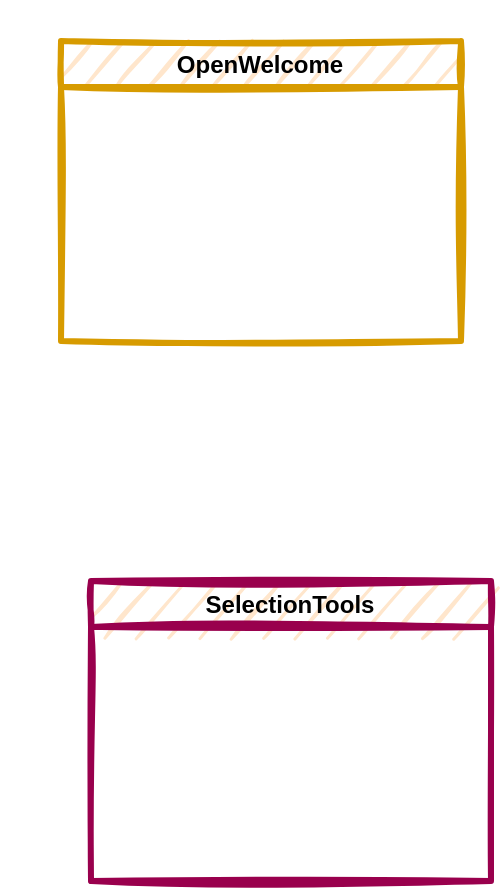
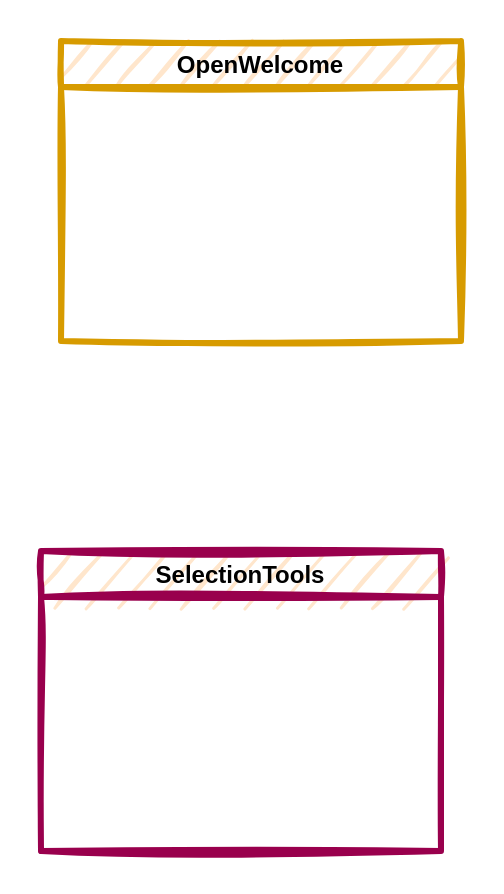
- <mxCell id="2" value="SelectionTools" style="swimlane;startSize=23;strokeWidth=3;sketch=1;fillColor=#ffe6cc;strokeColor=#99004D;" vertex="1" parent="1"><mxGeometry x="45" y="290" width="200" height="150" as="geometry" /></mxCell>
+ <mxCell id="2" value="SelectionTools" style="swimlane;startSize=23;strokeWidth=3;sketch=1;fillColor=#ffe6cc;strokeColor=#99004D;" vertex="1" parent="1"><mxGeometry x="20" y="275" width="200" height="150" as="geometry" /></mxCell>
